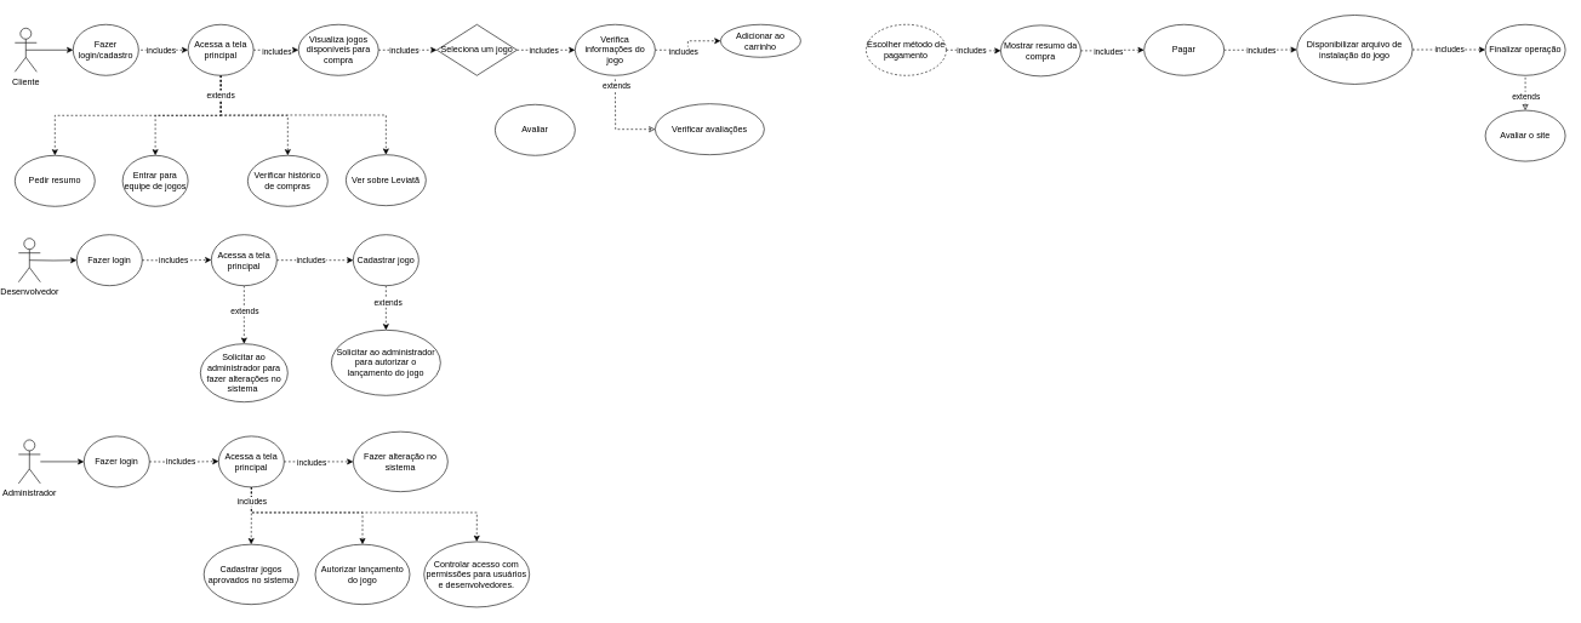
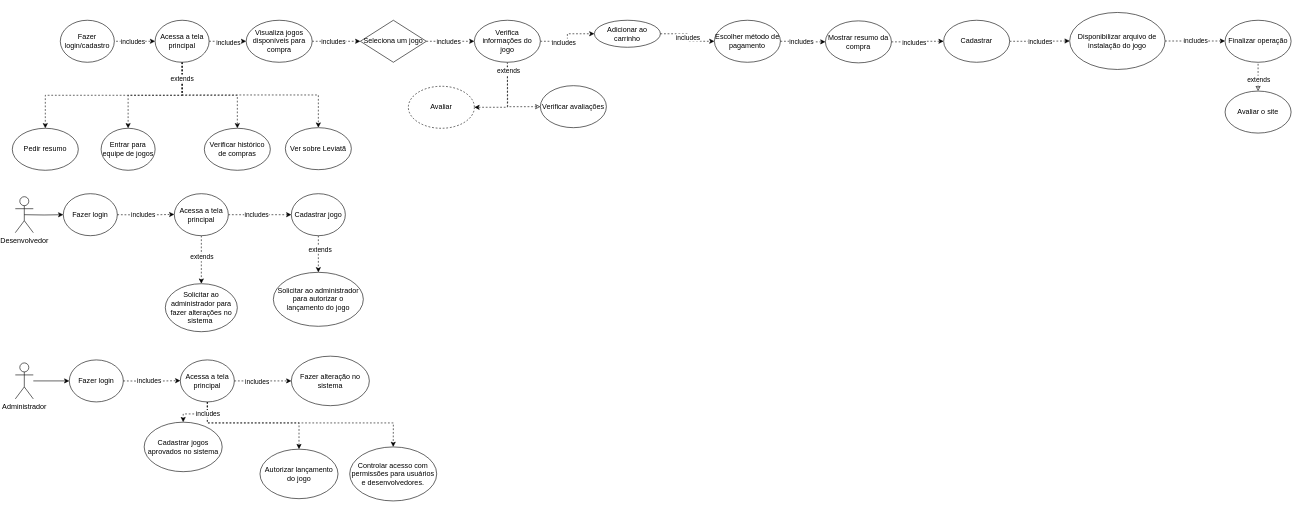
- <mxCell id="4" value="Cliente" style="shape=umlActor;verticalLabelPosition=bottom;verticalAlign=top;html=1;outlineConnect=0;" parent="1" vertex="1"><mxGeometry x="20" y="38" width="30" height="60" as="geometry" /></mxCell>
- <mxCell id="53" value="" style="edgeStyle=orthogonalEdgeStyle;rounded=0;orthogonalLoop=1;jettySize=auto;html=1;exitX=0.5;exitY=0.5;exitDx=0;exitDy=0;exitPerimeter=0;" parent="1" source="4" target="54" edge="1"><mxGeometry relative="1" as="geometry"><mxPoint x="35" y="68" as="sourcePoint" /><mxPoint x="240" y="68" as="targetPoint" /></mxGeometry></mxCell>
+ <mxCell id="39" value="" style="edgeStyle=orthogonalEdgeStyle;rounded=0;orthogonalLoop=1;jettySize=auto;html=1;dashed=1;" parent="1" source="28" target="41" edge="1"><mxGeometry relative="1" as="geometry"><mxPoint x="1100" y="68" as="sourcePoint" /><mxPoint x="1330" y="68" as="targetPoint" /></mxGeometry></mxCell>
+ <mxCell id="40" value="includes" style="edgeLabel;html=1;align=center;verticalAlign=middle;resizable=0;points=[];" parent="39" connectable="0" vertex="1"><mxGeometry relative="1" as="geometry"><mxPoint as="offset" /></mxGeometry></mxCell>
- <mxCell id="41" value="Escolher método de pagamento" style="ellipse;whiteSpace=wrap;html=1;dashed=1;" parent="1" vertex="1"><mxGeometry x="1190" y="33" width="110" height="70" as="geometry" /></mxCell>
+ <mxCell id="41" value="Escolher método de pagamento" style="ellipse;whiteSpace=wrap;html=1;" parent="1" vertex="1"><mxGeometry x="1190" y="33" width="110" height="70" as="geometry" /></mxCell>
- <mxCell id="31" value="Pagar" style="ellipse;whiteSpace=wrap;html=1;" parent="1" vertex="1"><mxGeometry x="1572" y="33" width="110" height="70" as="geometry" /></mxCell>
+ <mxCell id="31" value="Cadastrar" style="ellipse;whiteSpace=wrap;html=1;" parent="1" vertex="1"><mxGeometry x="1572" y="33" width="110" height="70" as="geometry" /></mxCell>
+ <mxCell id="24" style="edgeStyle=orthogonalEdgeStyle;rounded=0;orthogonalLoop=1;jettySize=auto;html=1;exitX=0.5;exitY=1;exitDx=0;exitDy=0;entryX=1;entryY=0.5;entryDx=0;entryDy=0;dashed=1;" edge="1" parent="1" source="25" target="82"><mxGeometry relative="1" as="geometry" /></mxCell>
- <mxCell id="82" value="&lt;font style=&quot;vertical-align: inherit;&quot;&gt;&lt;font style=&quot;vertical-align: inherit;&quot;&gt;&lt;font style=&quot;vertical-align: inherit;&quot;&gt;&lt;font style=&quot;vertical-align: inherit;&quot;&gt;Avaliar&lt;/font&gt;&lt;/font&gt;&lt;/font&gt;&lt;/font&gt;" style="ellipse;whiteSpace=wrap;html=1;" vertex="1" parent="1"><mxGeometry x="680" y="143" width="110" height="70" as="geometry" /></mxCell>
+ <mxCell id="82" value="&lt;font style=&quot;vertical-align: inherit;&quot;&gt;&lt;font style=&quot;vertical-align: inherit;&quot;&gt;&lt;font style=&quot;vertical-align: inherit;&quot;&gt;&lt;font style=&quot;vertical-align: inherit;&quot;&gt;Avaliar&lt;/font&gt;&lt;/font&gt;&lt;/font&gt;&lt;/font&gt;" style="ellipse;whiteSpace=wrap;html=1;dashed=1;" vertex="1" parent="1"><mxGeometry x="680" y="143" width="110" height="70" as="geometry" /></mxCell>
- <mxCell id="35" value="&lt;font style=&quot;vertical-align: inherit;&quot;&gt;&lt;font style=&quot;vertical-align: inherit;&quot;&gt;&lt;font style=&quot;vertical-align: inherit;&quot;&gt;&lt;font style=&quot;vertical-align: inherit;&quot;&gt;Verificar avaliações&lt;/font&gt;&lt;/font&gt;&lt;/font&gt;&lt;/font&gt;" style="ellipse;whiteSpace=wrap;html=1;" parent="1" vertex="1"><mxGeometry x="900" y="142" width="150" height="70" as="geometry" /></mxCell>
+ <mxCell id="35" value="&lt;font style=&quot;vertical-align: inherit;&quot;&gt;&lt;font style=&quot;vertical-align: inherit;&quot;&gt;&lt;font style=&quot;vertical-align: inherit;&quot;&gt;&lt;font style=&quot;vertical-align: inherit;&quot;&gt;Verificar avaliações&lt;/font&gt;&lt;/font&gt;&lt;/font&gt;&lt;/font&gt;" style="ellipse;whiteSpace=wrap;html=1;" parent="1" vertex="1"><mxGeometry x="900" y="142" width="110" height="70" as="geometry" /></mxCell>
- <mxCell id="56" value="&lt;div&gt;Cadastrar jogos aprovados no sistema&lt;/div&gt;" style="ellipse;whiteSpace=wrap;html=1;" parent="1" vertex="1"><mxGeometry x="279.75" y="747.75" width="130" height="82.5" as="geometry" /></mxCell>
+ <mxCell id="56" value="&lt;div&gt;Cadastrar jogos aprovados no sistema&lt;/div&gt;" style="ellipse;whiteSpace=wrap;html=1;" parent="1" vertex="1"><mxGeometry x="239.75" y="702.75" width="130" height="82.5" as="geometry" /></mxCell>
